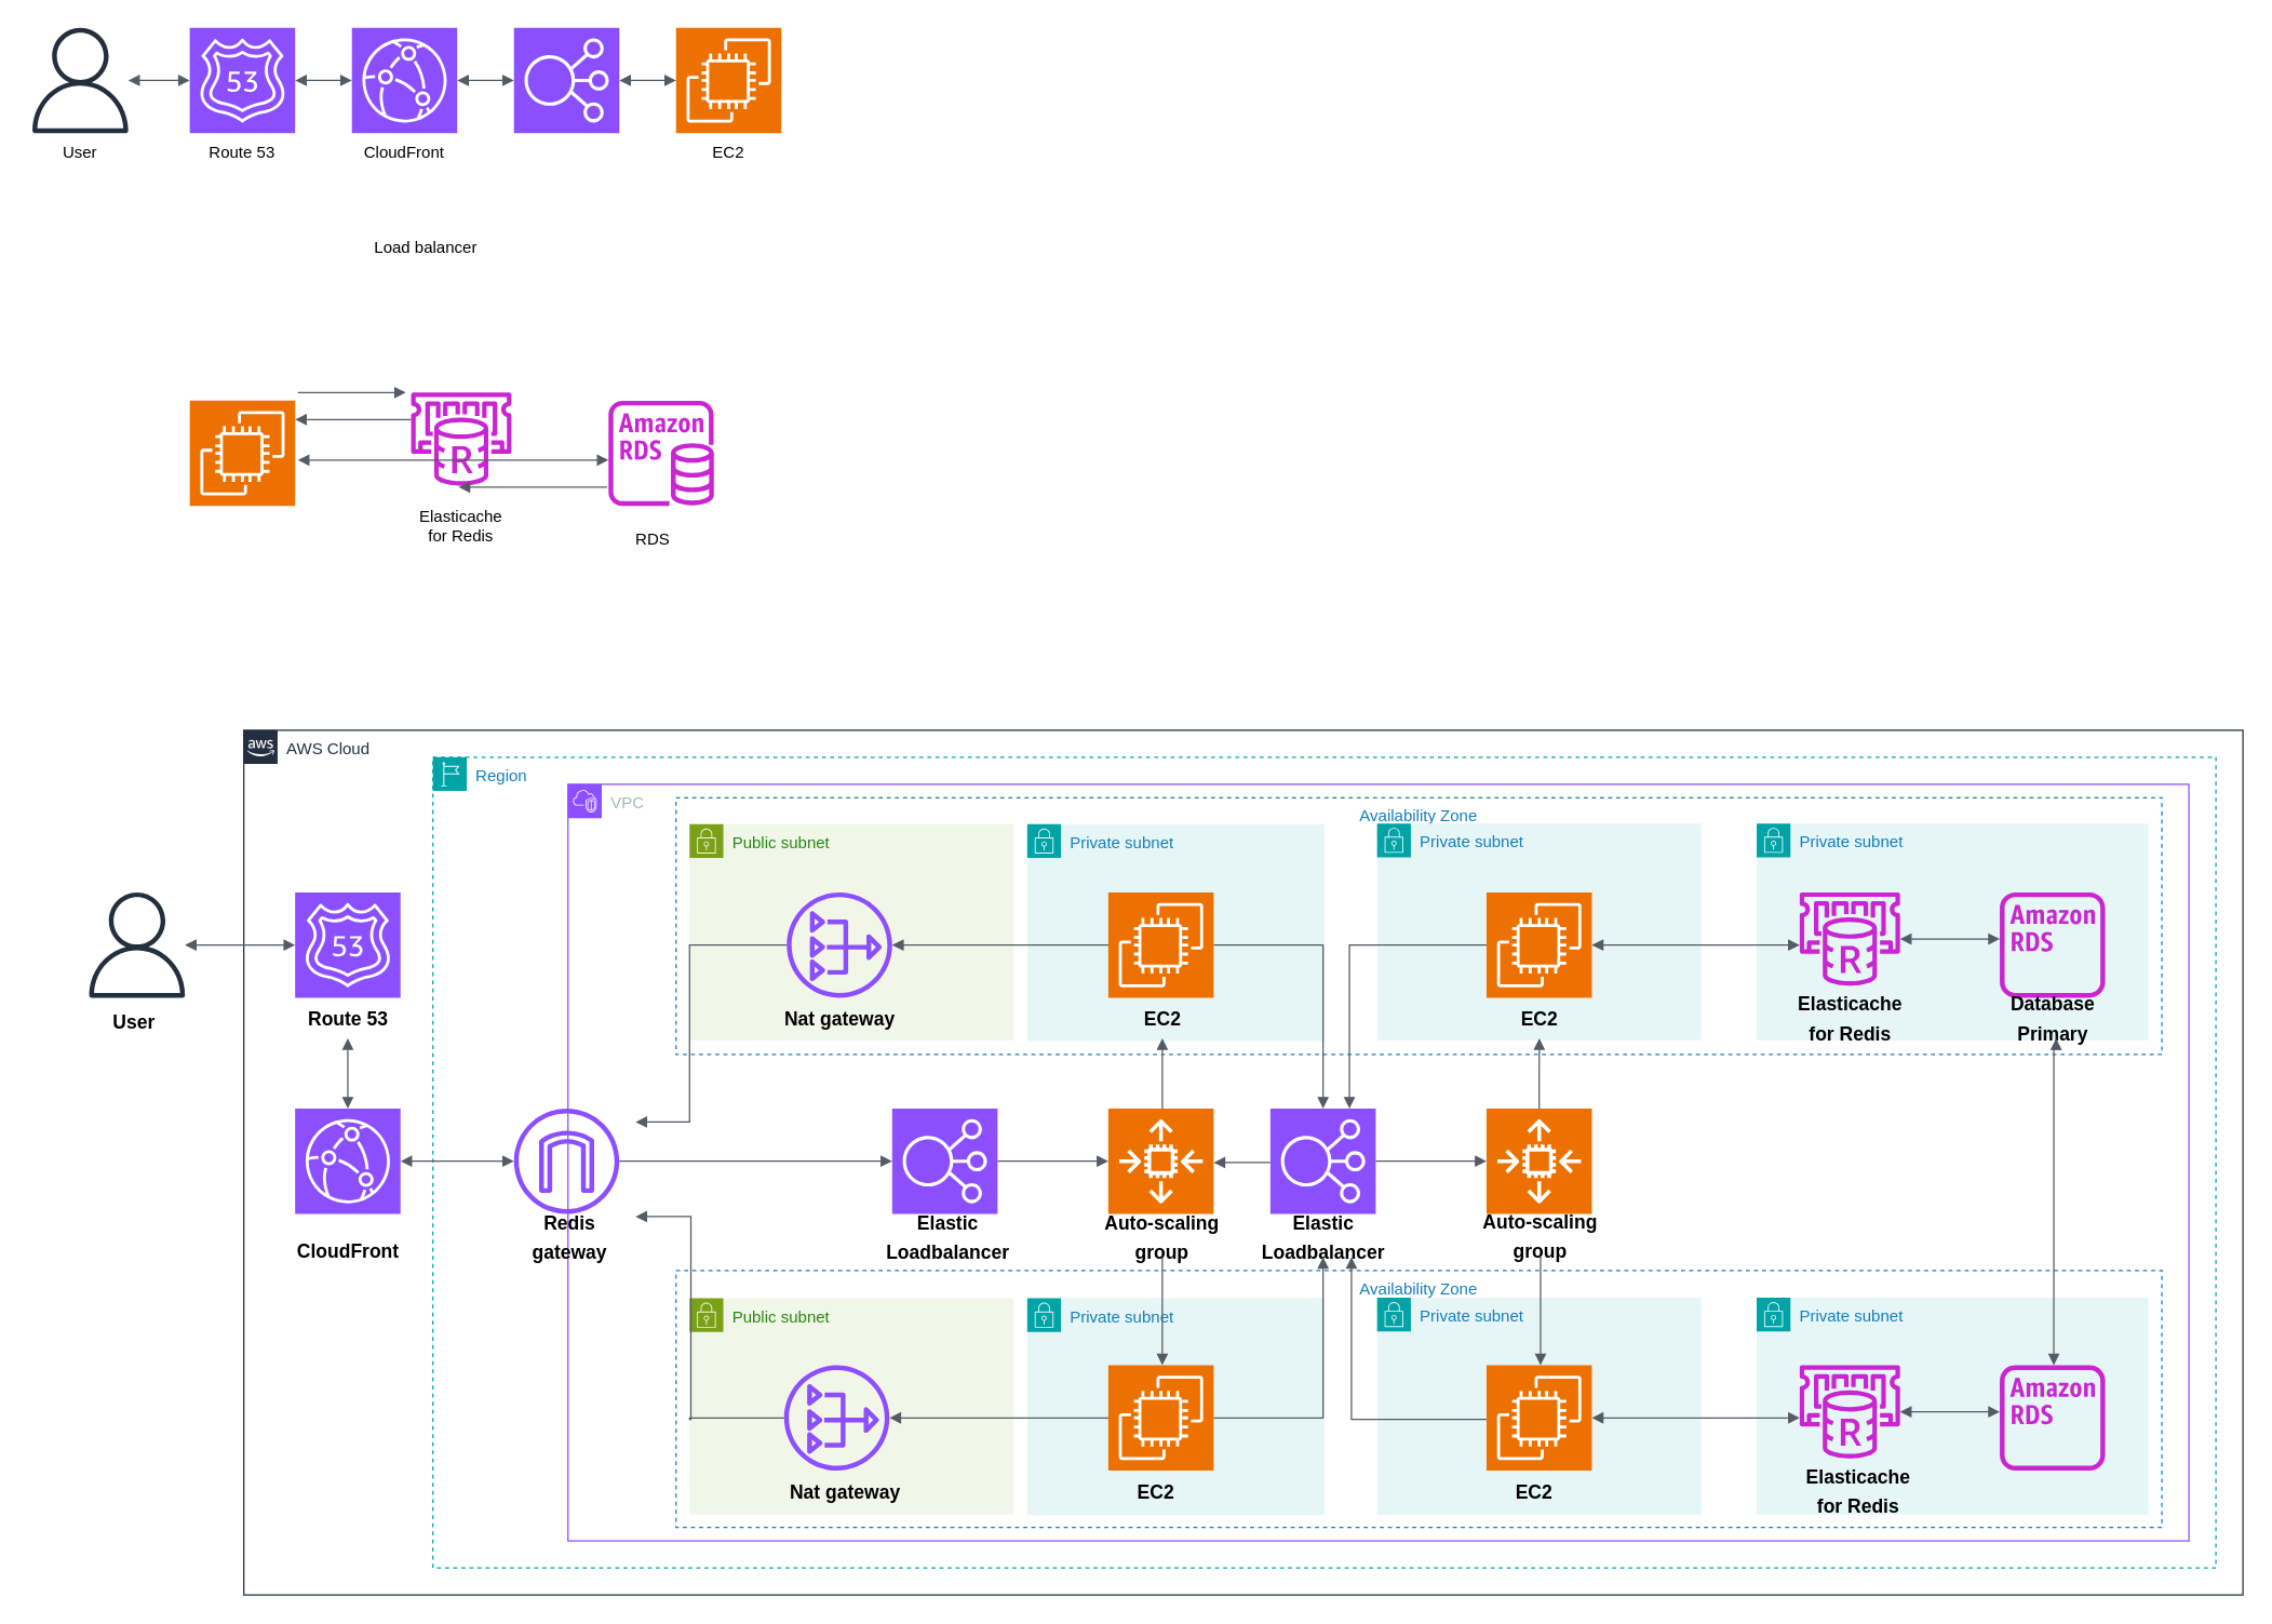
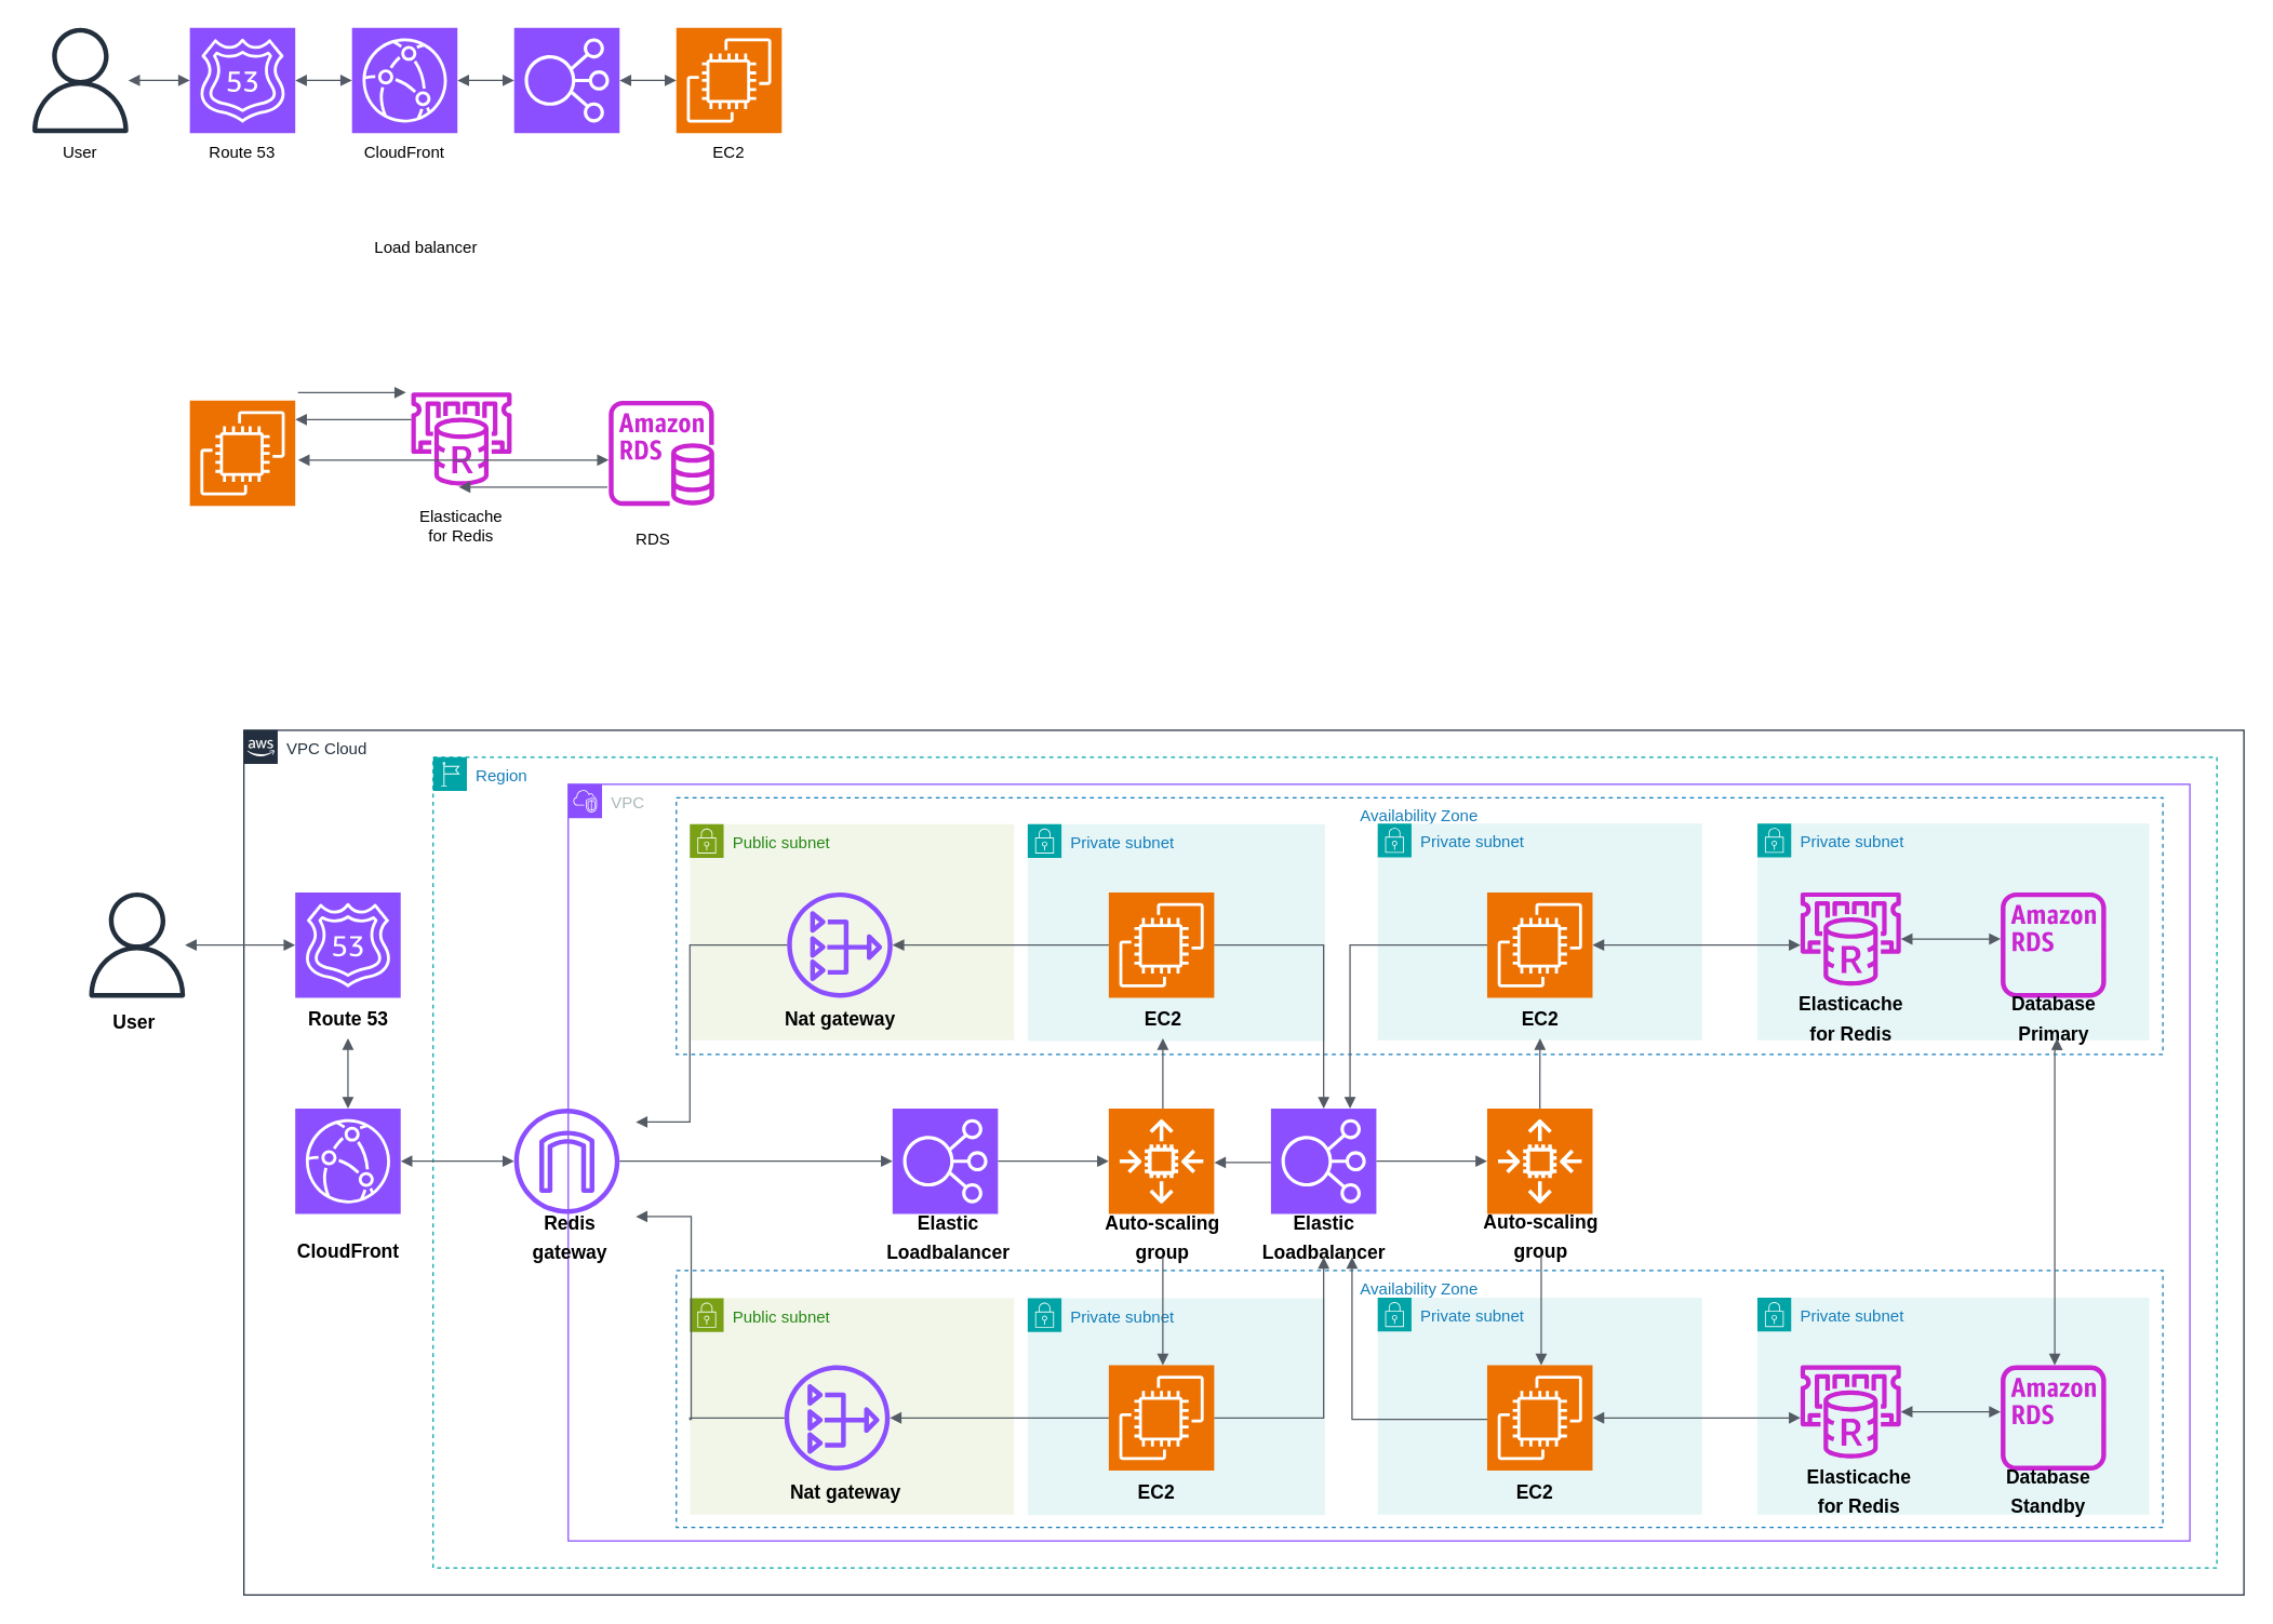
- <mxCell id="29" value="AWS Cloud" style="points=[[0,0],[0.25,0],[0.5,0],[0.75,0],[1,0],[1,0.25],[1,0.5],[1,0.75],[1,1],[0.75,1],[0.5,1],[0.25,1],[0,1],[0,0.75],[0,0.5],[0,0.25]];outlineConnect=0;gradientColor=none;html=1;whiteSpace=wrap;fontSize=12;fontStyle=0;container=1;pointerEvents=0;collapsible=0;recursiveResize=0;shape=mxgraph.aws4.group;grIcon=mxgraph.aws4.group_aws_cloud_alt;strokeColor=#232F3E;fillColor=none;verticalAlign=top;align=left;spacingLeft=30;fontColor=#232F3E;dashed=0;" vertex="1" parent="23"><mxGeometry x="180" y="540" width="1480" height="640" as="geometry" /></mxCell>
+ <mxCell id="29" value="VPC Cloud" style="points=[[0,0],[0.25,0],[0.5,0],[0.75,0],[1,0],[1,0.25],[1,0.5],[1,0.75],[1,1],[0.75,1],[0.5,1],[0.25,1],[0,1],[0,0.75],[0,0.5],[0,0.25]];outlineConnect=0;gradientColor=none;html=1;whiteSpace=wrap;fontSize=12;fontStyle=0;container=1;pointerEvents=0;collapsible=0;recursiveResize=0;shape=mxgraph.aws4.group;grIcon=mxgraph.aws4.group_aws_cloud_alt;strokeColor=#232F3E;fillColor=none;verticalAlign=top;align=left;spacingLeft=30;fontColor=#232F3E;dashed=0;" vertex="1" parent="23"><mxGeometry x="180" y="540" width="1480" height="640" as="geometry" /></mxCell>
+ <mxCell id="74" value="&lt;h2&gt;&lt;font style=&quot;font-size: 14px;&quot;&gt;Database Standby&lt;/font&gt;&lt;/h2&gt;" style="text;strokeColor=none;align=center;fillColor=none;html=1;verticalAlign=middle;whiteSpace=wrap;rounded=0;" vertex="1" parent="38"><mxGeometry x="1470" y="1088" width="90.5" height="30" as="geometry" /></mxCell>
